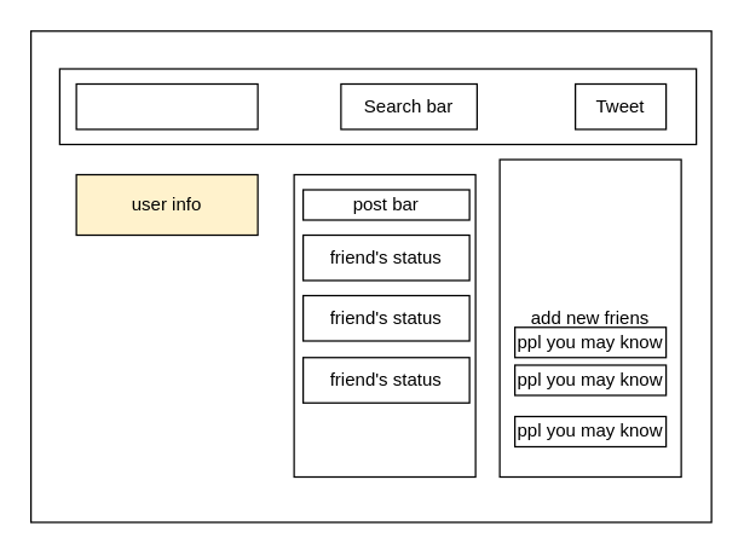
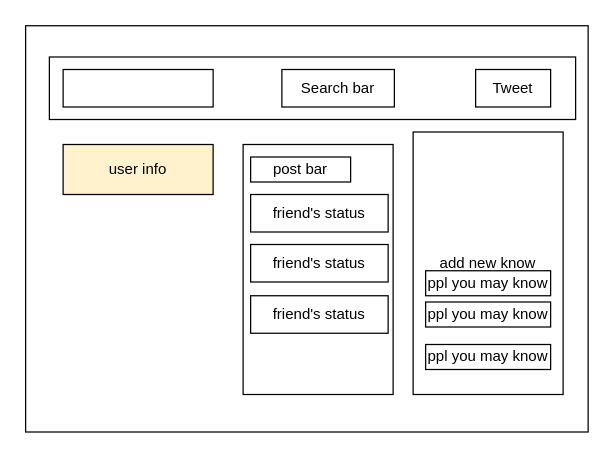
- <mxCell id="9" value="post bar" style="rounded=0;whiteSpace=wrap;html=1;" vertex="1" parent="1"><mxGeometry x="200" y="125" width="110" height="20" as="geometry" /></mxCell>
+ <mxCell id="9" value="post bar" style="rounded=0;whiteSpace=wrap;html=1;" vertex="1" parent="1"><mxGeometry x="200" y="125" width="80" height="20" as="geometry" /></mxCell>
- <mxCell id="8" value="add new friens" style="rounded=0;whiteSpace=wrap;html=1;" vertex="1" parent="1"><mxGeometry x="330" y="105" width="120" height="210" as="geometry" /></mxCell>
+ <mxCell id="8" value="add new know" style="rounded=0;whiteSpace=wrap;html=1;" vertex="1" parent="1"><mxGeometry x="330" y="105" width="120" height="210" as="geometry" /></mxCell>
